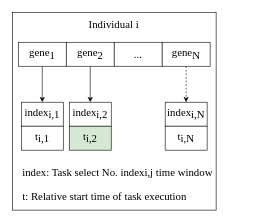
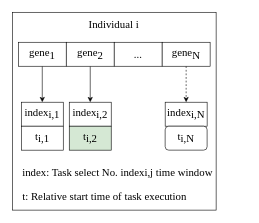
- <mxCell id="16" value="&lt;font style=&quot;font-size: 18px;&quot;&gt;t&lt;sub style=&quot;font-size: 18px;&quot;&gt;&lt;font style=&quot;font-size: 18px;&quot;&gt;i,N&lt;/font&gt;&lt;/sub&gt;&lt;/font&gt;" style="rounded=0;whiteSpace=wrap;html=1;fontSize=18;fontFamily=Times New Roman;" vertex="1" parent="1"><mxGeometry x="275" y="210" width="70" height="40" as="geometry" /></mxCell>
+ <mxCell id="16" value="&lt;font style=&quot;font-size: 18px;&quot;&gt;t&lt;sub style=&quot;font-size: 18px;&quot;&gt;&lt;font style=&quot;font-size: 18px;&quot;&gt;i,N&lt;/font&gt;&lt;/sub&gt;&lt;/font&gt;" style="whiteSpace=wrap;html=1;fontSize=18;fontFamily=Times New Roman;rounded=1;" vertex="1" parent="1"><mxGeometry x="275" y="210" width="70" height="40" as="geometry" /></mxCell>
